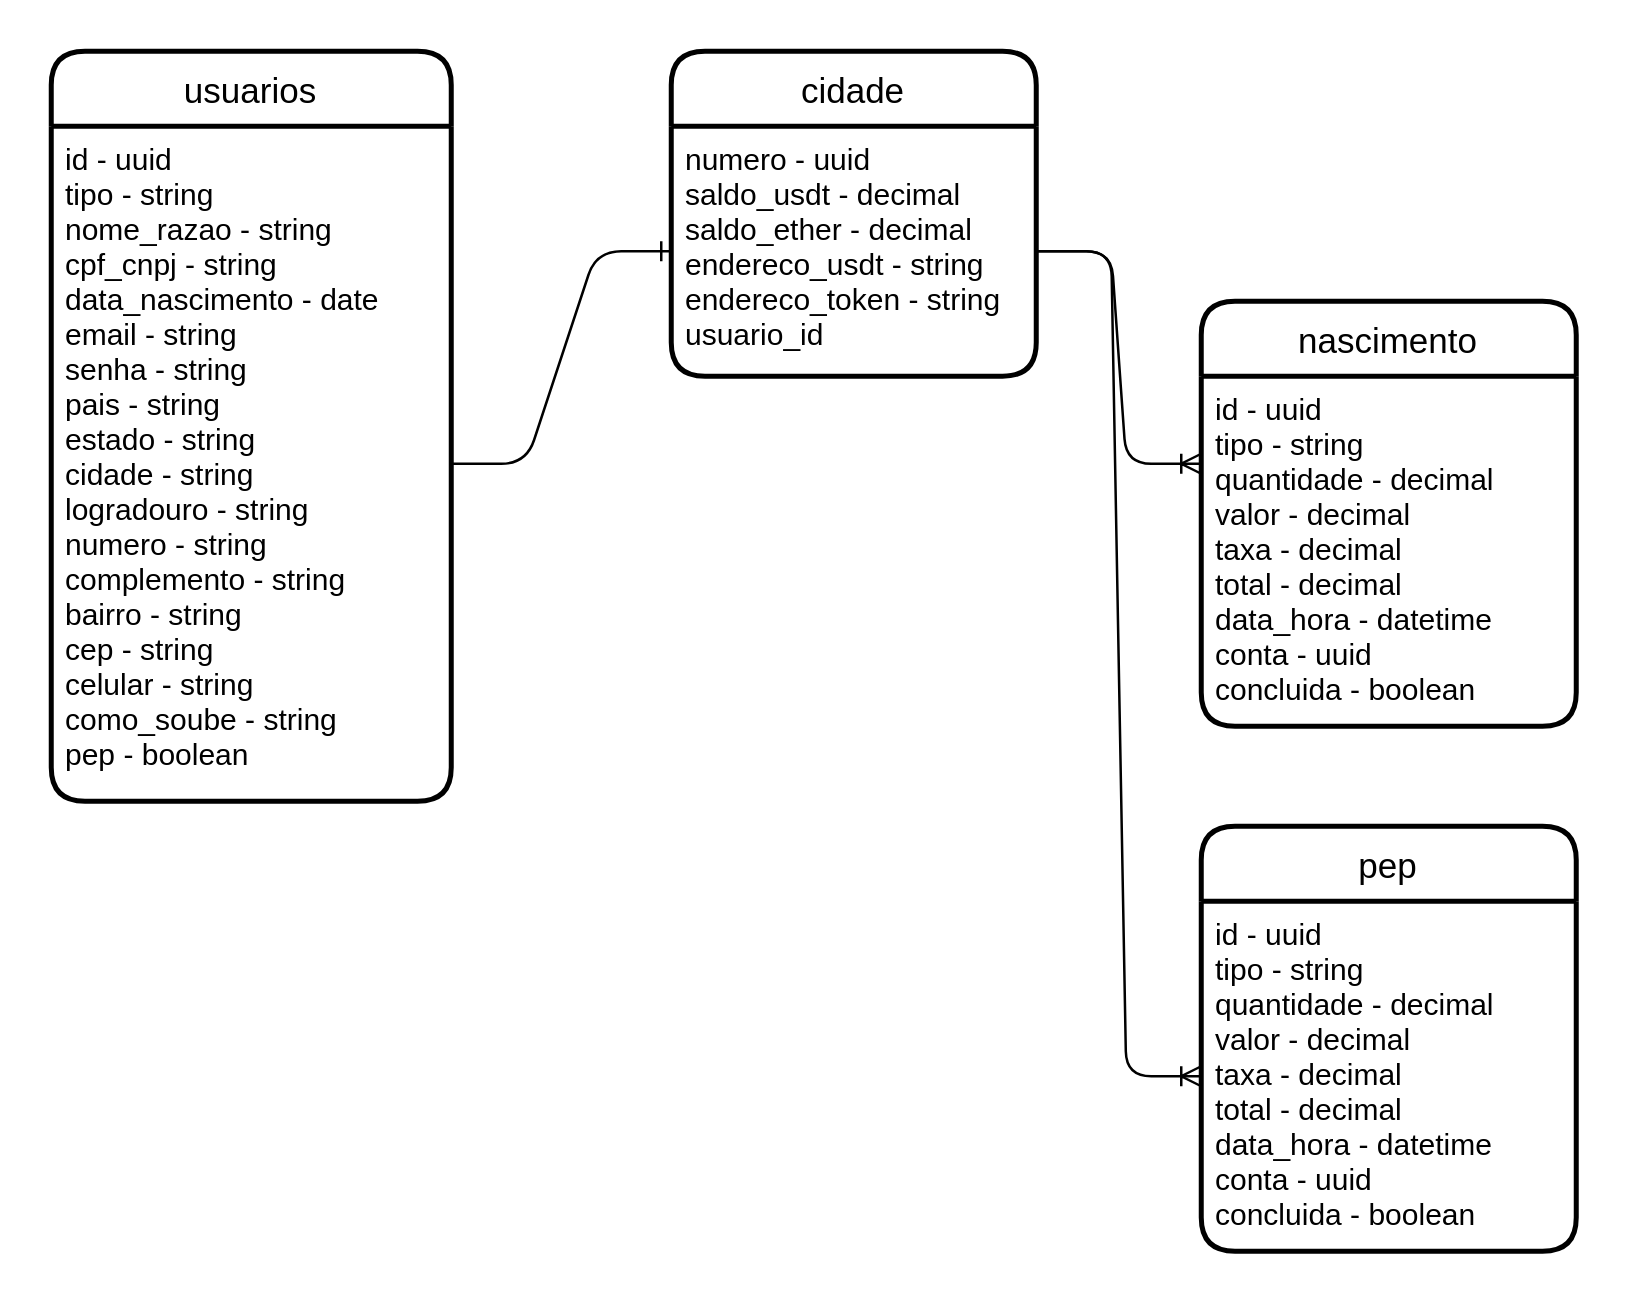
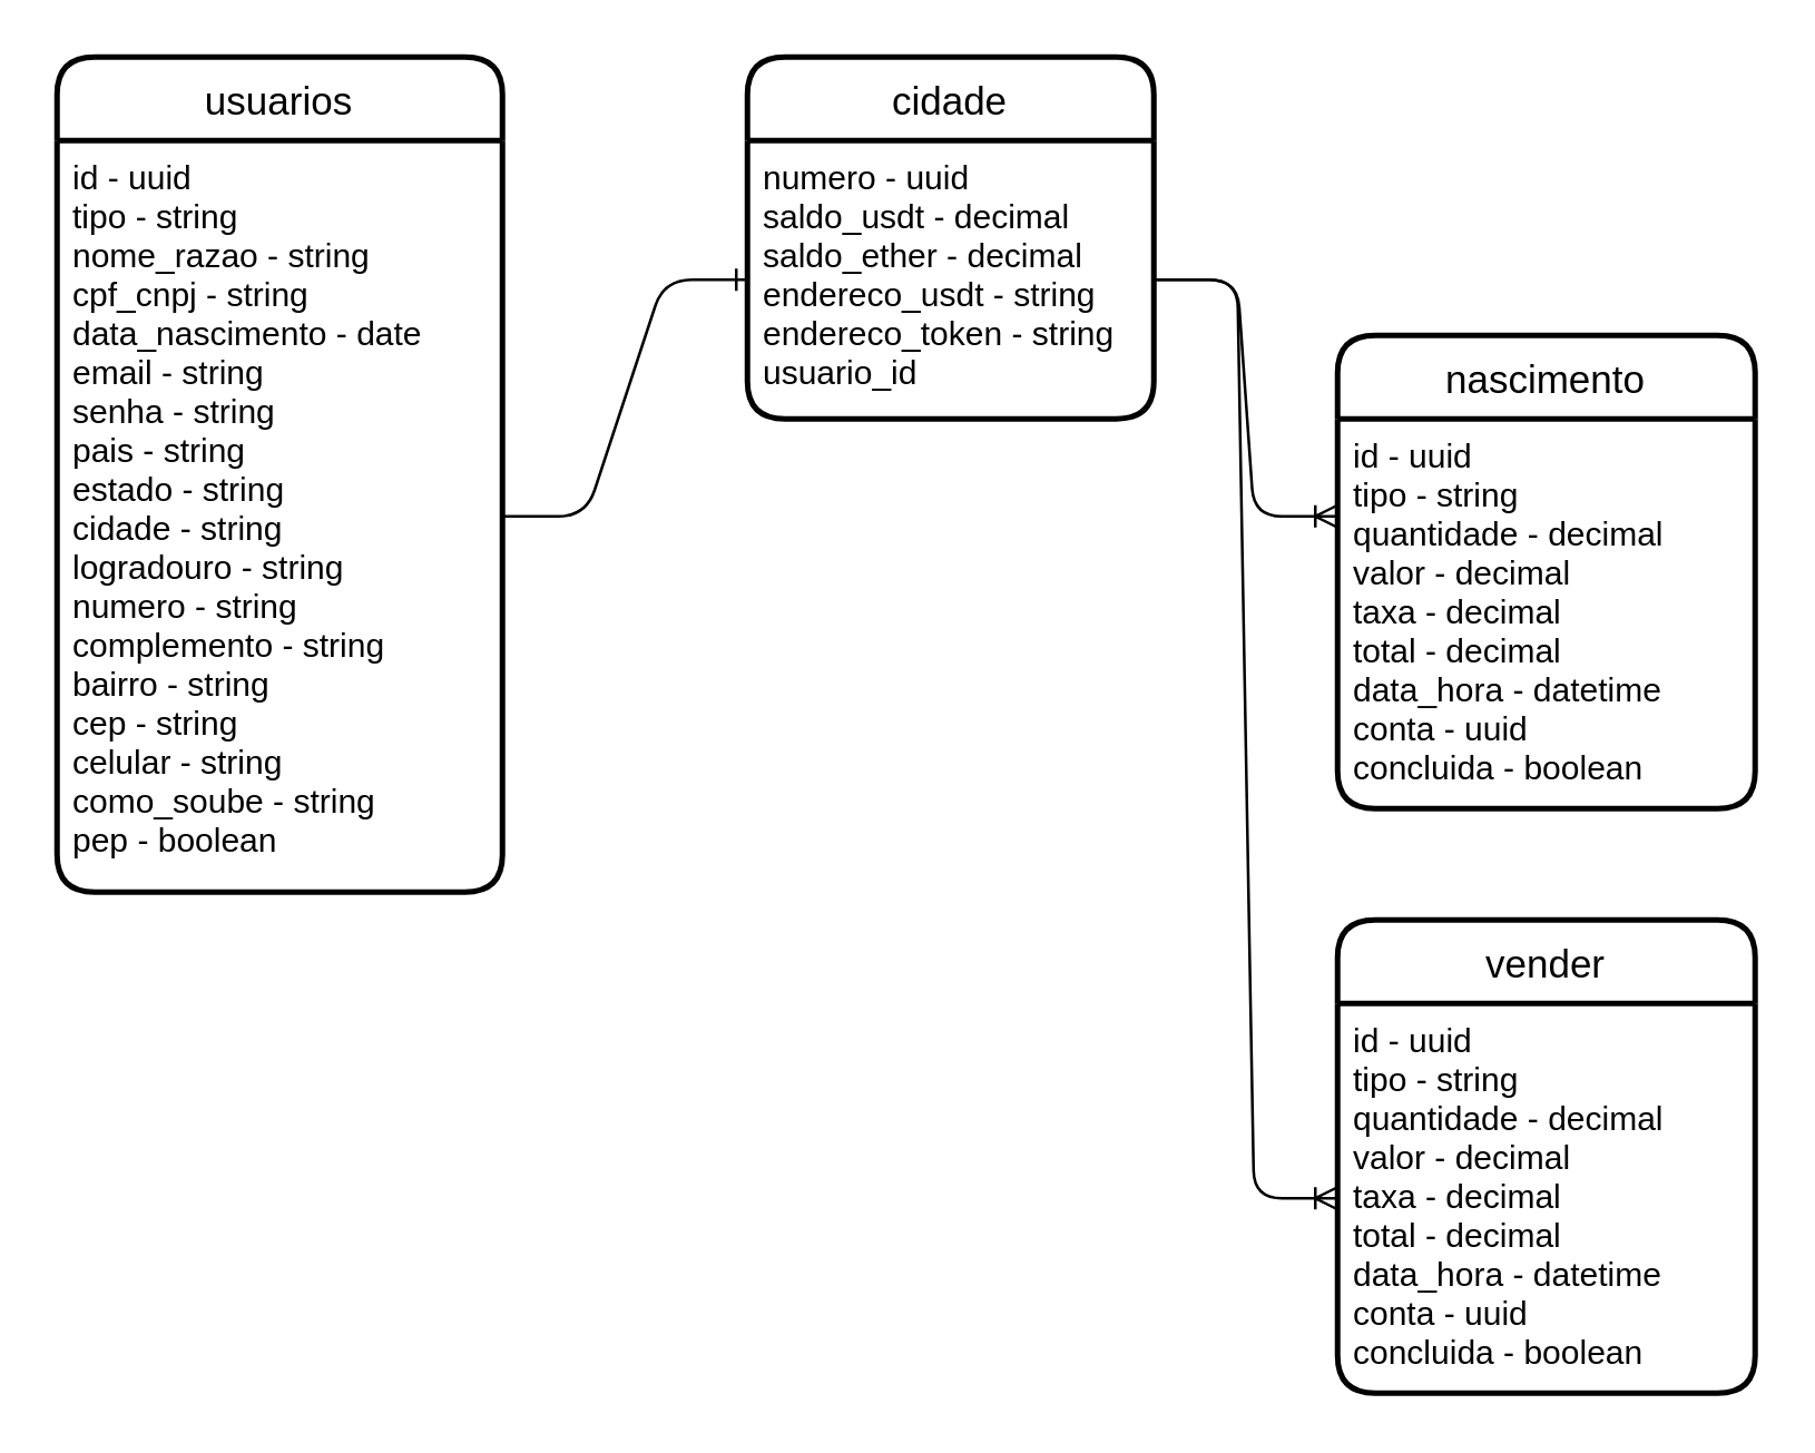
- <mxCell id="9" value="pep" style="swimlane;childLayout=stackLayout;horizontal=1;startSize=30;horizontalStack=0;rounded=1;fontSize=14;fontStyle=0;strokeWidth=2;resizeParent=0;resizeLast=1;shadow=0;dashed=0;align=center;" vertex="1" parent="1"><mxGeometry x="480" y="330" width="150" height="170" as="geometry" /></mxCell>
+ <mxCell id="9" value="vender" style="swimlane;childLayout=stackLayout;horizontal=1;startSize=30;horizontalStack=0;rounded=1;fontSize=14;fontStyle=0;strokeWidth=2;resizeParent=0;resizeLast=1;shadow=0;dashed=0;align=center;" vertex="1" parent="1"><mxGeometry x="480" y="330" width="150" height="170" as="geometry" /></mxCell>
